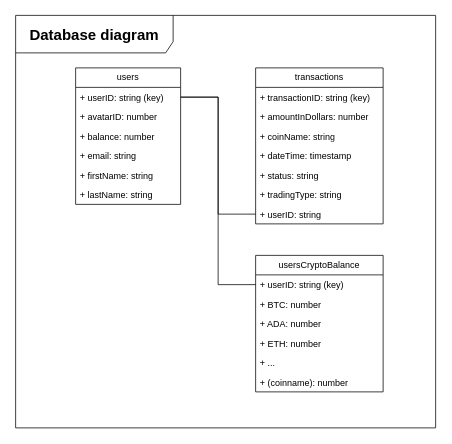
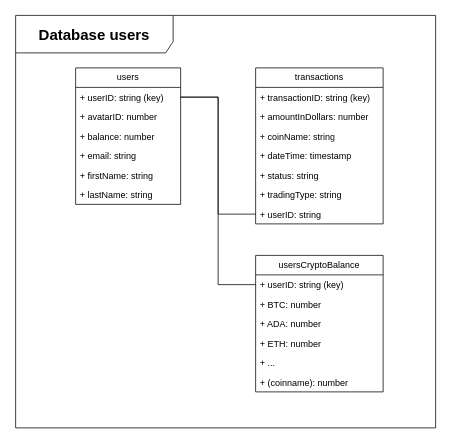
- <mxCell id="26" value="&lt;font style=&quot;font-size: 20px;&quot;&gt;&lt;b&gt;Database diagram&lt;/b&gt;&lt;/font&gt;" style="shape=umlFrame;whiteSpace=wrap;html=1;pointerEvents=0;width=210;height=50;" vertex="1" parent="1"><mxGeometry x="20" y="20" width="560" height="550" as="geometry" /></mxCell>
+ <mxCell id="26" value="&lt;font style=&quot;font-size: 20px;&quot;&gt;&lt;b&gt;Database users&lt;/b&gt;&lt;/font&gt;" style="shape=umlFrame;whiteSpace=wrap;html=1;pointerEvents=0;width=210;height=50;" vertex="1" parent="1"><mxGeometry x="20" y="20" width="560" height="550" as="geometry" /></mxCell>
